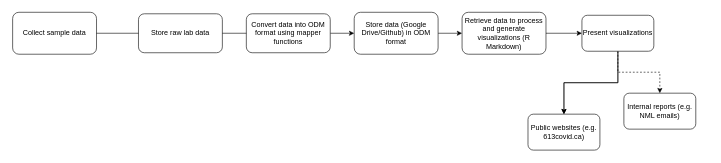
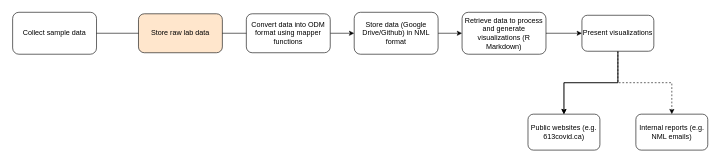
- <mxCell id="14" value="Store raw lab data" style="rounded=1;whiteSpace=wrap;html=1;" vertex="1" parent="1"><mxGeometry x="230" y="22.5" width="140" height="65" as="geometry" /></mxCell>
+ <mxCell id="14" value="Store raw lab data" style="rounded=1;whiteSpace=wrap;html=1;fillColor=#ffe6cc;" vertex="1" parent="1"><mxGeometry x="230" y="22.5" width="140" height="65" as="geometry" /></mxCell>
- <mxCell id="5" value="Store data (Google Drive/Github) in ODM format" style="rounded=1;whiteSpace=wrap;html=1;" parent="1" vertex="1"><mxGeometry x="590" y="20" width="140" height="70" as="geometry" /></mxCell>
+ <mxCell id="5" value="Store data (Google Drive/Github) in NML format" style="rounded=1;whiteSpace=wrap;html=1;" parent="1" vertex="1"><mxGeometry x="590" y="20" width="140" height="70" as="geometry" /></mxCell>
- <mxCell id="13" value="Internal reports (e.g. NML emails)" style="whiteSpace=wrap;html=1;rounded=1;" parent="1" vertex="1"><mxGeometry x="1040" y="155" width="120" height="60" as="geometry" /></mxCell>
+ <mxCell id="13" value="Internal reports (e.g. NML emails)" style="whiteSpace=wrap;html=1;rounded=1;" parent="1" vertex="1"><mxGeometry x="1060" y="190" width="120" height="60" as="geometry" /></mxCell>
